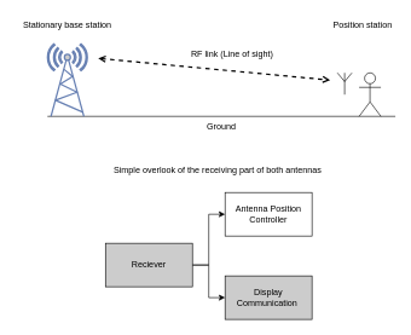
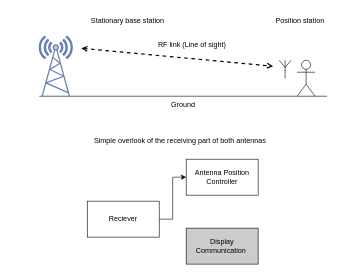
- <mxCell id="8" value="Stationary base station" style="text;html=1;align=center;verticalAlign=middle;whiteSpace=wrap;rounded=0;" vertex="1" parent="1"><mxGeometry x="20" y="20" width="145" height="30" as="geometry" /></mxCell>
+ <mxCell id="8" value="Stationary base station" style="text;html=1;align=center;verticalAlign=middle;whiteSpace=wrap;rounded=0;" vertex="1" parent="1"><mxGeometry x="140" y="20" width="145" height="30" as="geometry" /></mxCell>
- <mxCell id="13" value="Reciever" style="rounded=0;whiteSpace=wrap;html=1;fillColor=#cccccc;" vertex="1" parent="1"><mxGeometry x="145" y="335" width="120" height="60" as="geometry" /></mxCell>
+ <mxCell id="13" value="Reciever" style="rounded=0;whiteSpace=wrap;html=1;" vertex="1" parent="1"><mxGeometry x="145" y="335" width="120" height="60" as="geometry" /></mxCell>
- <mxCell id="11" style="edgeStyle=orthogonalEdgeStyle;rounded=0;orthogonalLoop=1;jettySize=auto;html=1;exitX=1;exitY=0.5;exitDx=0;exitDy=0;entryX=0;entryY=0.5;entryDx=0;entryDy=0;" edge="1" parent="1" source="13" target="15"><mxGeometry relative="1" as="geometry" /></mxCell>
